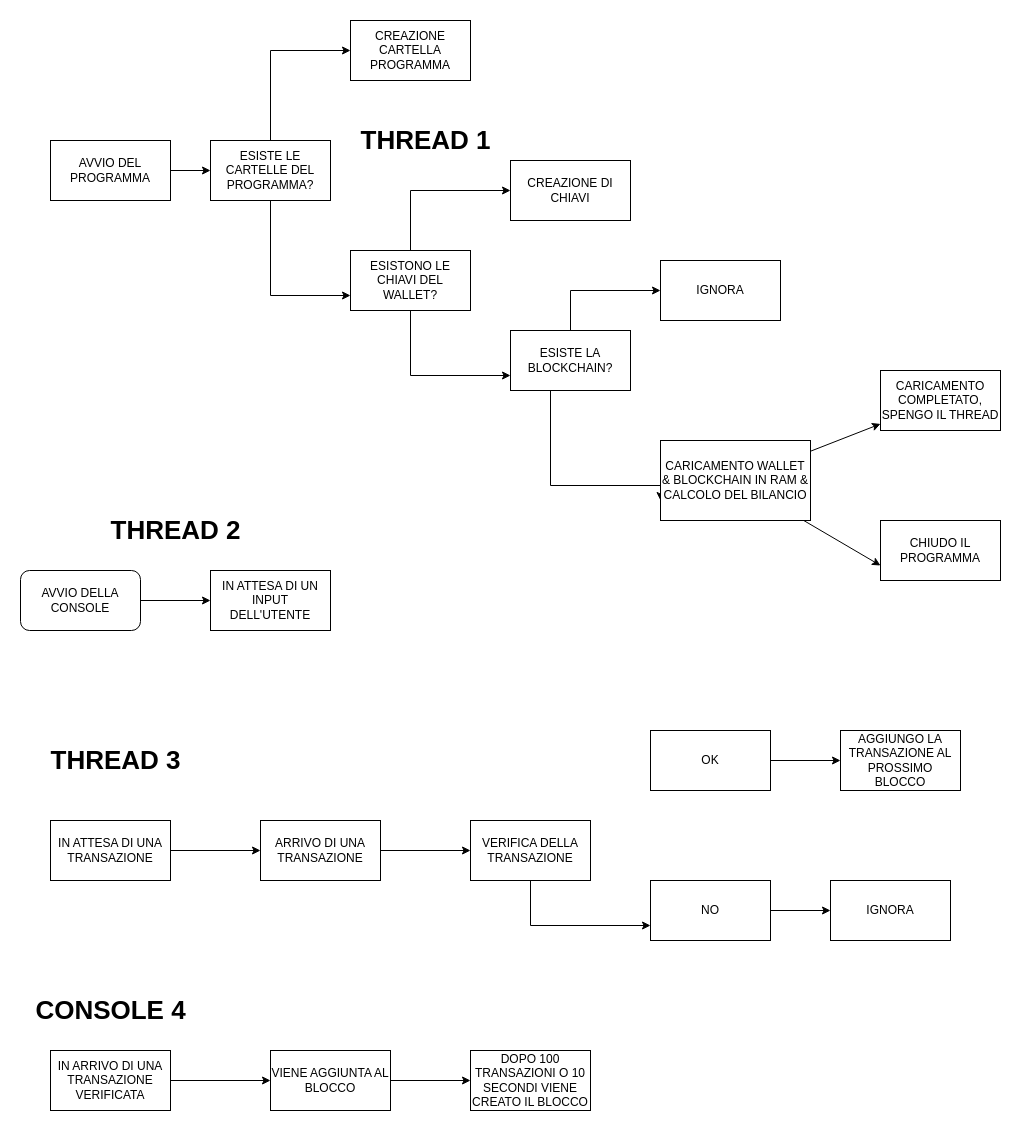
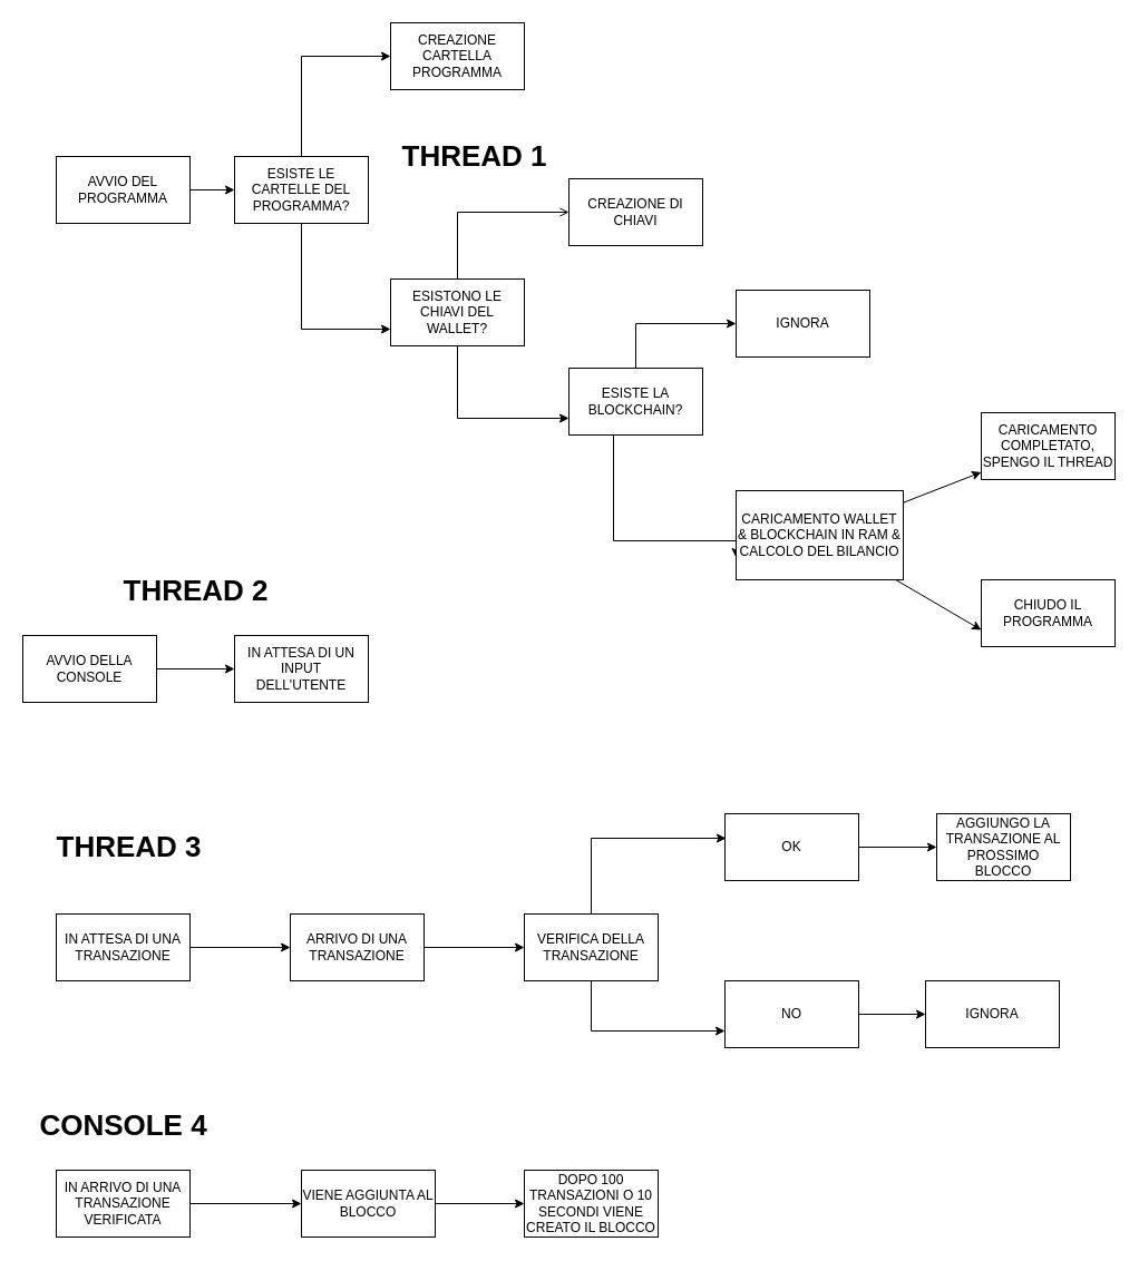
- <mxCell id="7" style="edgeStyle=orthogonalEdgeStyle;rounded=0;orthogonalLoop=1;jettySize=auto;html=1;entryX=0;entryY=0.5;entryDx=0;entryDy=0;" parent="1" source="9" target="14" edge="1"><mxGeometry relative="1" as="geometry"><Array as="points"><mxPoint x="410" y="190" /></Array></mxGeometry></mxCell>
+ <mxCell id="7" style="edgeStyle=orthogonalEdgeStyle;rounded=0;orthogonalLoop=1;jettySize=auto;html=1;entryX=0;entryY=0.5;entryDx=0;entryDy=0;endArrow=open;" parent="1" source="9" target="14" edge="1"><mxGeometry relative="1" as="geometry"><Array as="points"><mxPoint x="410" y="190" /></Array></mxGeometry></mxCell>
- <mxCell id="21" value="AVVIO DELLA CONSOLE" style="whiteSpace=wrap;html=1;rounded=1;" parent="1" vertex="1"><mxGeometry x="20" y="570" width="120" height="60" as="geometry" /></mxCell>
+ <mxCell id="21" value="AVVIO DELLA CONSOLE" style="rounded=0;whiteSpace=wrap;html=1;" parent="1" vertex="1"><mxGeometry x="20" y="570" width="120" height="60" as="geometry" /></mxCell>
+ <mxCell id="31" style="edgeStyle=orthogonalEdgeStyle;rounded=0;orthogonalLoop=1;jettySize=auto;html=1;entryX=0.008;entryY=0.367;entryDx=0;entryDy=0;entryPerimeter=0;" edge="1" parent="1" source="33" target="35"><mxGeometry relative="1" as="geometry"><Array as="points"><mxPoint x="530" y="752" /></Array></mxGeometry></mxCell>
